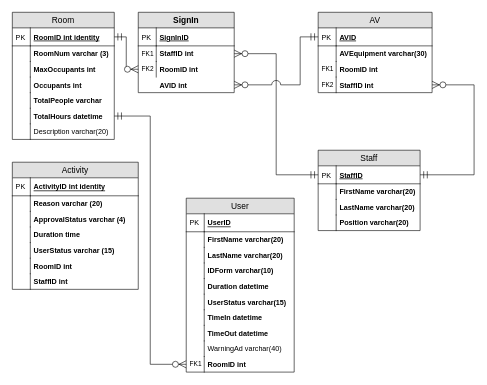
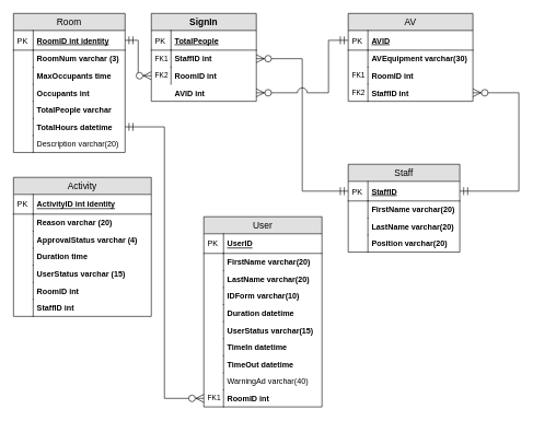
- <mxCell id="72" value="SignInID" parent="71" vertex="1" style="shape=partialRectangle;top=0;left=0;right=0;bottom=1;align=left;verticalAlign=middle;fillColor=none;spacingLeft=34;spacingRight=4;overflow=hidden;rotatable=0;points=[[0,0.5],[1,0.5]];portConstraint=eastwest;dropTarget=0;fontStyle=5;fontSize=12;"><mxGeometry as="geometry" height="30" width="160" y="26" /></mxCell>
+ <mxCell id="72" value="TotalPeople" parent="71" vertex="1" style="shape=partialRectangle;top=0;left=0;right=0;bottom=1;align=left;verticalAlign=middle;fillColor=none;spacingLeft=34;spacingRight=4;overflow=hidden;rotatable=0;points=[[0,0.5],[1,0.5]];portConstraint=eastwest;dropTarget=0;fontStyle=5;fontSize=12;"><mxGeometry as="geometry" height="30" width="160" y="26" /></mxCell>
- <mxCell id="7" value="MaxOccupants int" parent="2" vertex="1" style="shape=partialRectangle;top=0;left=0;right=0;bottom=0;align=left;verticalAlign=top;fillColor=none;spacingLeft=34;spacingRight=4;overflow=hidden;rotatable=0;points=[[0,0.5],[1,0.5]];portConstraint=eastwest;dropTarget=0;fontSize=12;fontStyle=1"><mxGeometry as="geometry" height="26" width="170" y="82" /></mxCell>
+ <mxCell id="7" value="MaxOccupants time" parent="2" vertex="1" style="shape=partialRectangle;top=0;left=0;right=0;bottom=0;align=left;verticalAlign=top;fillColor=none;spacingLeft=34;spacingRight=4;overflow=hidden;rotatable=0;points=[[0,0.5],[1,0.5]];portConstraint=eastwest;dropTarget=0;fontSize=12;fontStyle=1"><mxGeometry as="geometry" height="26" width="170" y="82" /></mxCell>
